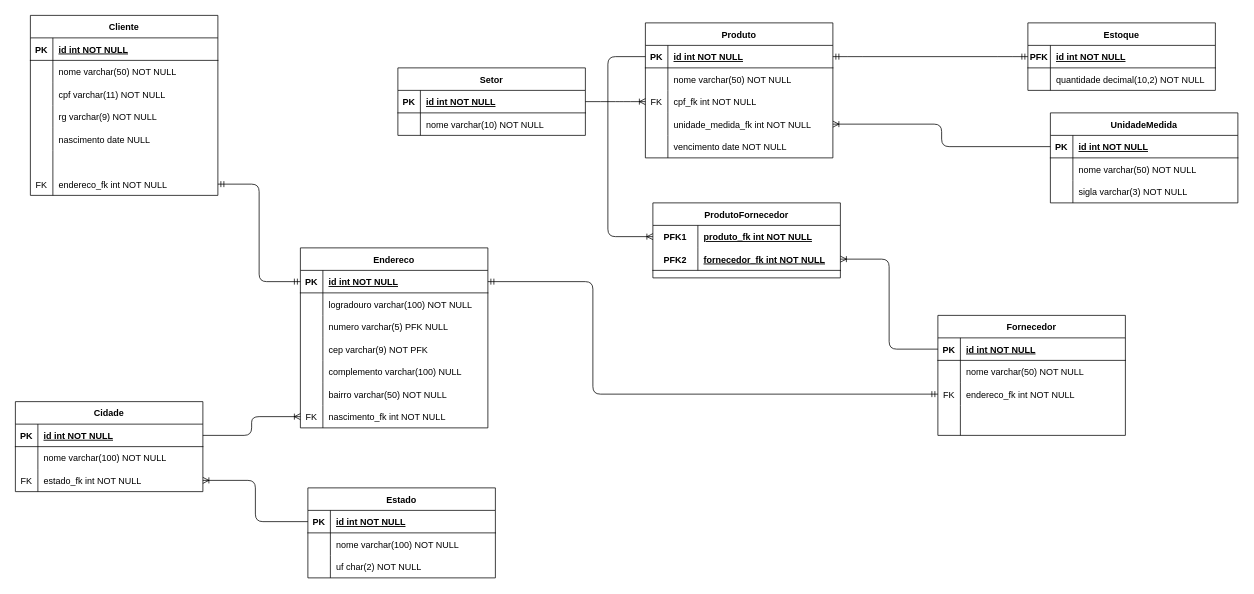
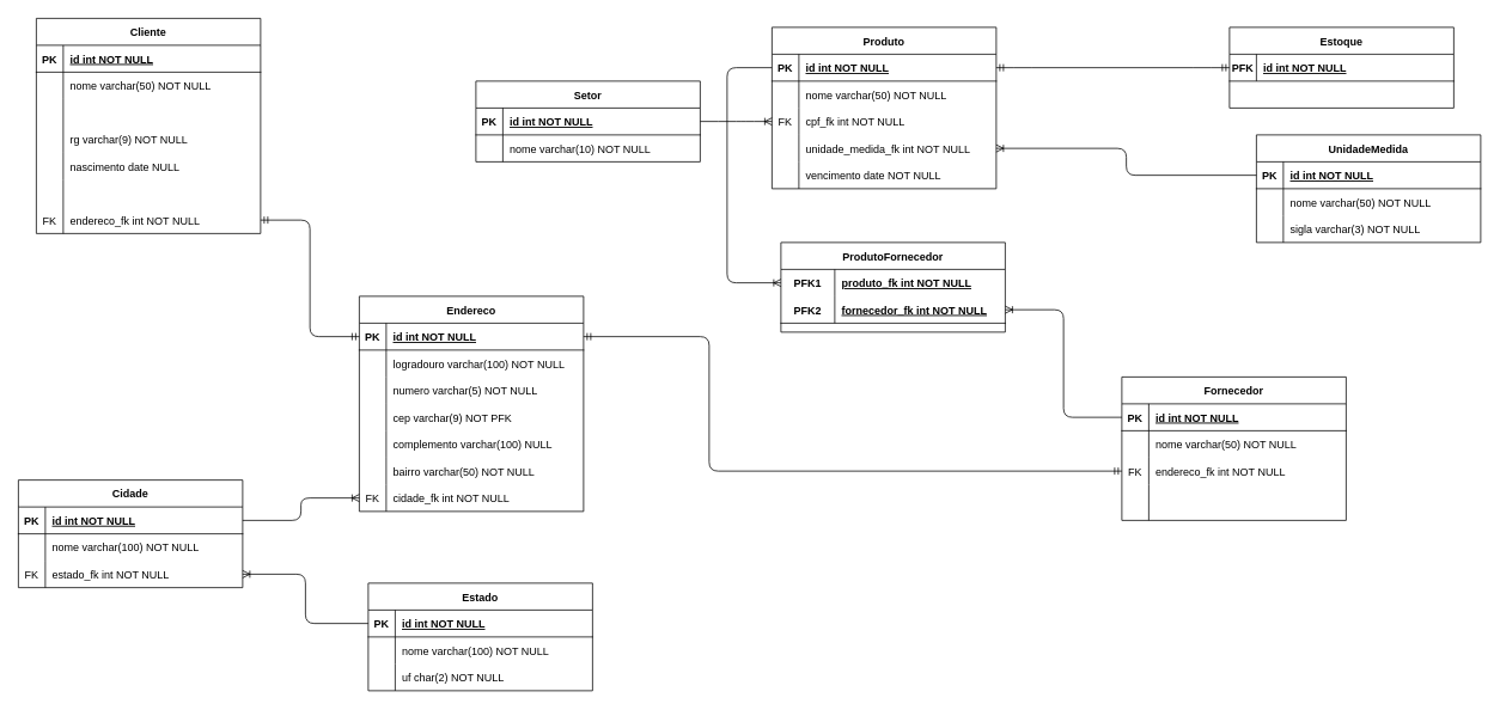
- <mxCell id="114" value="quantidade decimal(10,2) NOT NULL" style="shape=partialRectangle;overflow=hidden;connectable=0;fillColor=none;top=0;left=0;bottom=0;right=0;align=left;spacingLeft=6;fontSize=12;" parent="112" vertex="1"><mxGeometry x="30" width="220" height="30" as="geometry" /></mxCell>
- <mxCell id="11" value="cpf varchar(11) NOT NULL" style="shape=partialRectangle;overflow=hidden;connectable=0;fillColor=none;top=0;left=0;bottom=0;right=0;align=left;spacingLeft=6;fontSize=12;" parent="9" vertex="1"><mxGeometry x="30" width="220" height="30" as="geometry" /></mxCell>
- <mxCell id="33" value="numero varchar(5) PFK NULL" style="shape=partialRectangle;overflow=hidden;connectable=0;fillColor=none;top=0;left=0;bottom=0;right=0;align=left;spacingLeft=6;fontSize=12;" parent="31" vertex="1"><mxGeometry x="30" width="220" height="30" as="geometry" /></mxCell>
+ <mxCell id="33" value="numero varchar(5) NOT NULL" style="shape=partialRectangle;overflow=hidden;connectable=0;fillColor=none;top=0;left=0;bottom=0;right=0;align=left;spacingLeft=6;fontSize=12;" parent="31" vertex="1"><mxGeometry x="30" width="220" height="30" as="geometry" /></mxCell>
- <mxCell id="45" value="nascimento_fk int NOT NULL" style="shape=partialRectangle;overflow=hidden;connectable=0;fillColor=none;top=0;left=0;bottom=0;right=0;align=left;spacingLeft=6;fontSize=12;" parent="43" vertex="1"><mxGeometry x="30" width="220" height="30" as="geometry" /></mxCell>
+ <mxCell id="45" value="cidade_fk int NOT NULL" style="shape=partialRectangle;overflow=hidden;connectable=0;fillColor=none;top=0;left=0;bottom=0;right=0;align=left;spacingLeft=6;fontSize=12;" parent="43" vertex="1"><mxGeometry x="30" width="220" height="30" as="geometry" /></mxCell>
